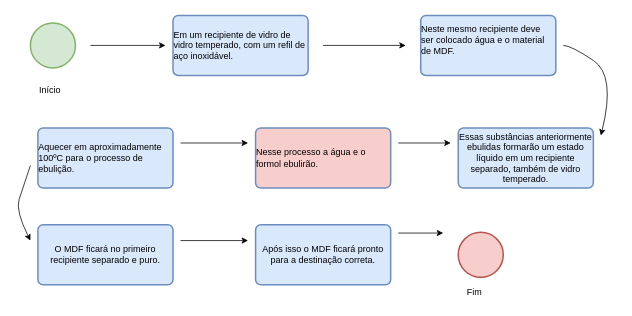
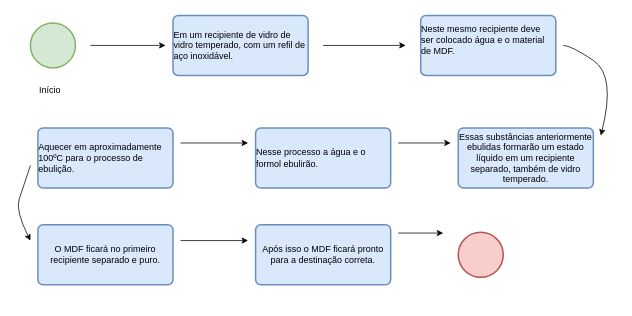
- <mxCell id="7" value="&lt;div style=&quot;text-align: left&quot;&gt;&lt;span&gt;Nesse processo a água e o formol ebulirão.&lt;/span&gt;&lt;/div&gt;" style="rounded=1;whiteSpace=wrap;html=1;absoluteArcSize=1;arcSize=14;strokeWidth=2;fillColor=#f8cecc;strokeColor=#6c8ebf;" vertex="1" parent="1"><mxGeometry x="340" y="170" width="180" height="80" as="geometry" /></mxCell>
+ <mxCell id="7" value="&lt;div style=&quot;text-align: left&quot;&gt;&lt;span&gt;Nesse processo a água e o formol ebulirão.&lt;/span&gt;&lt;/div&gt;" style="rounded=1;whiteSpace=wrap;html=1;absoluteArcSize=1;arcSize=14;strokeWidth=2;fillColor=#dae8fc;strokeColor=#6c8ebf;" vertex="1" parent="1"><mxGeometry x="340" y="170" width="180" height="80" as="geometry" /></mxCell>
- <mxCell id="12" value="Fim" style="text;html=1;resizable=0;points=[];autosize=1;align=left;verticalAlign=top;spacingTop=-4;" vertex="1" parent="1"><mxGeometry x="620" y="379" width="40" height="20" as="geometry" /></mxCell>
